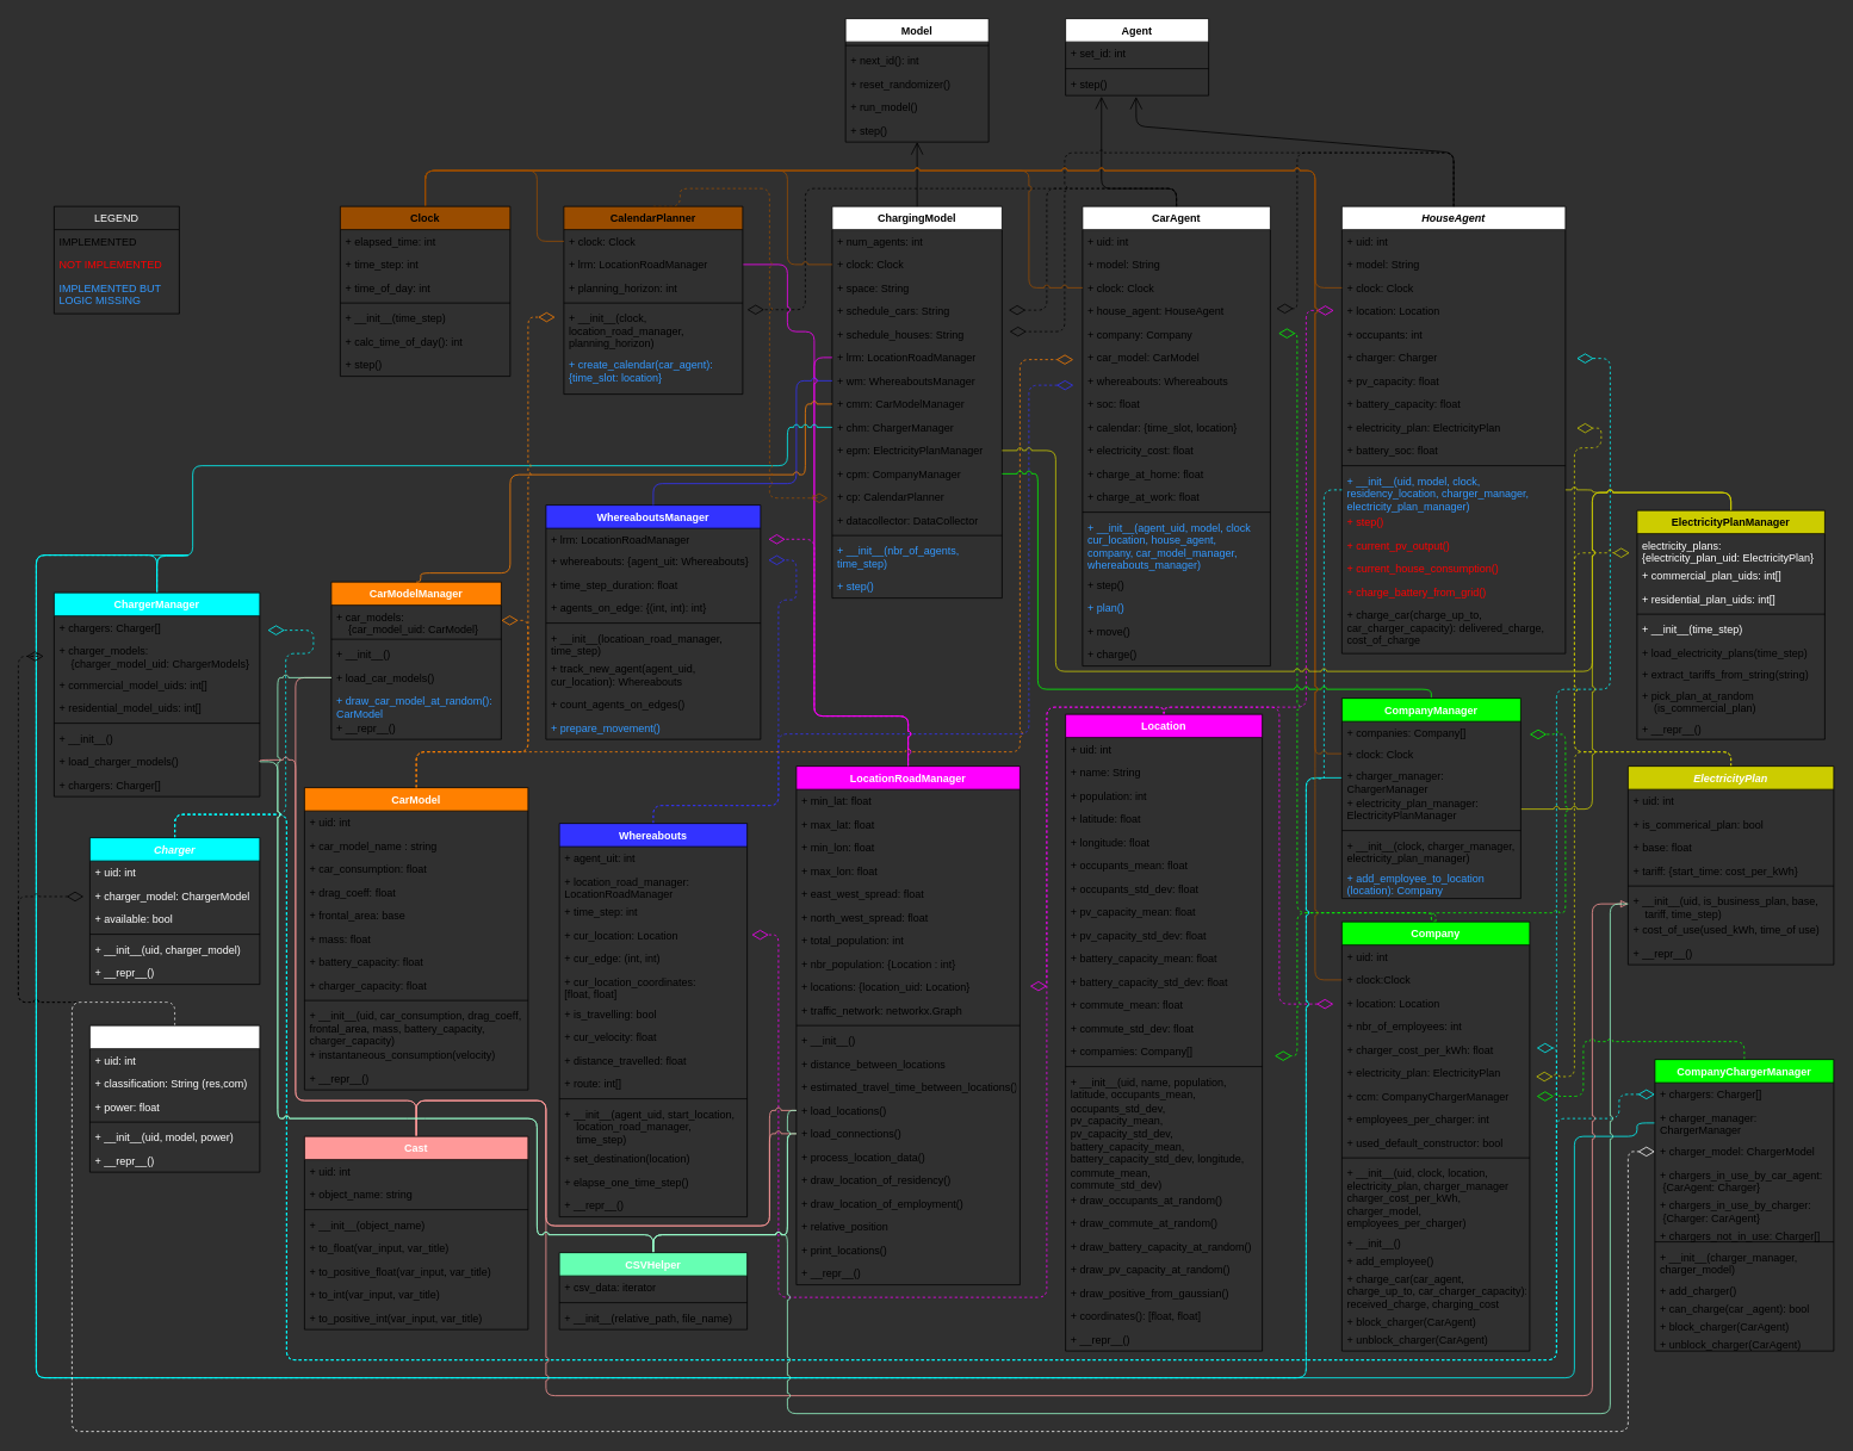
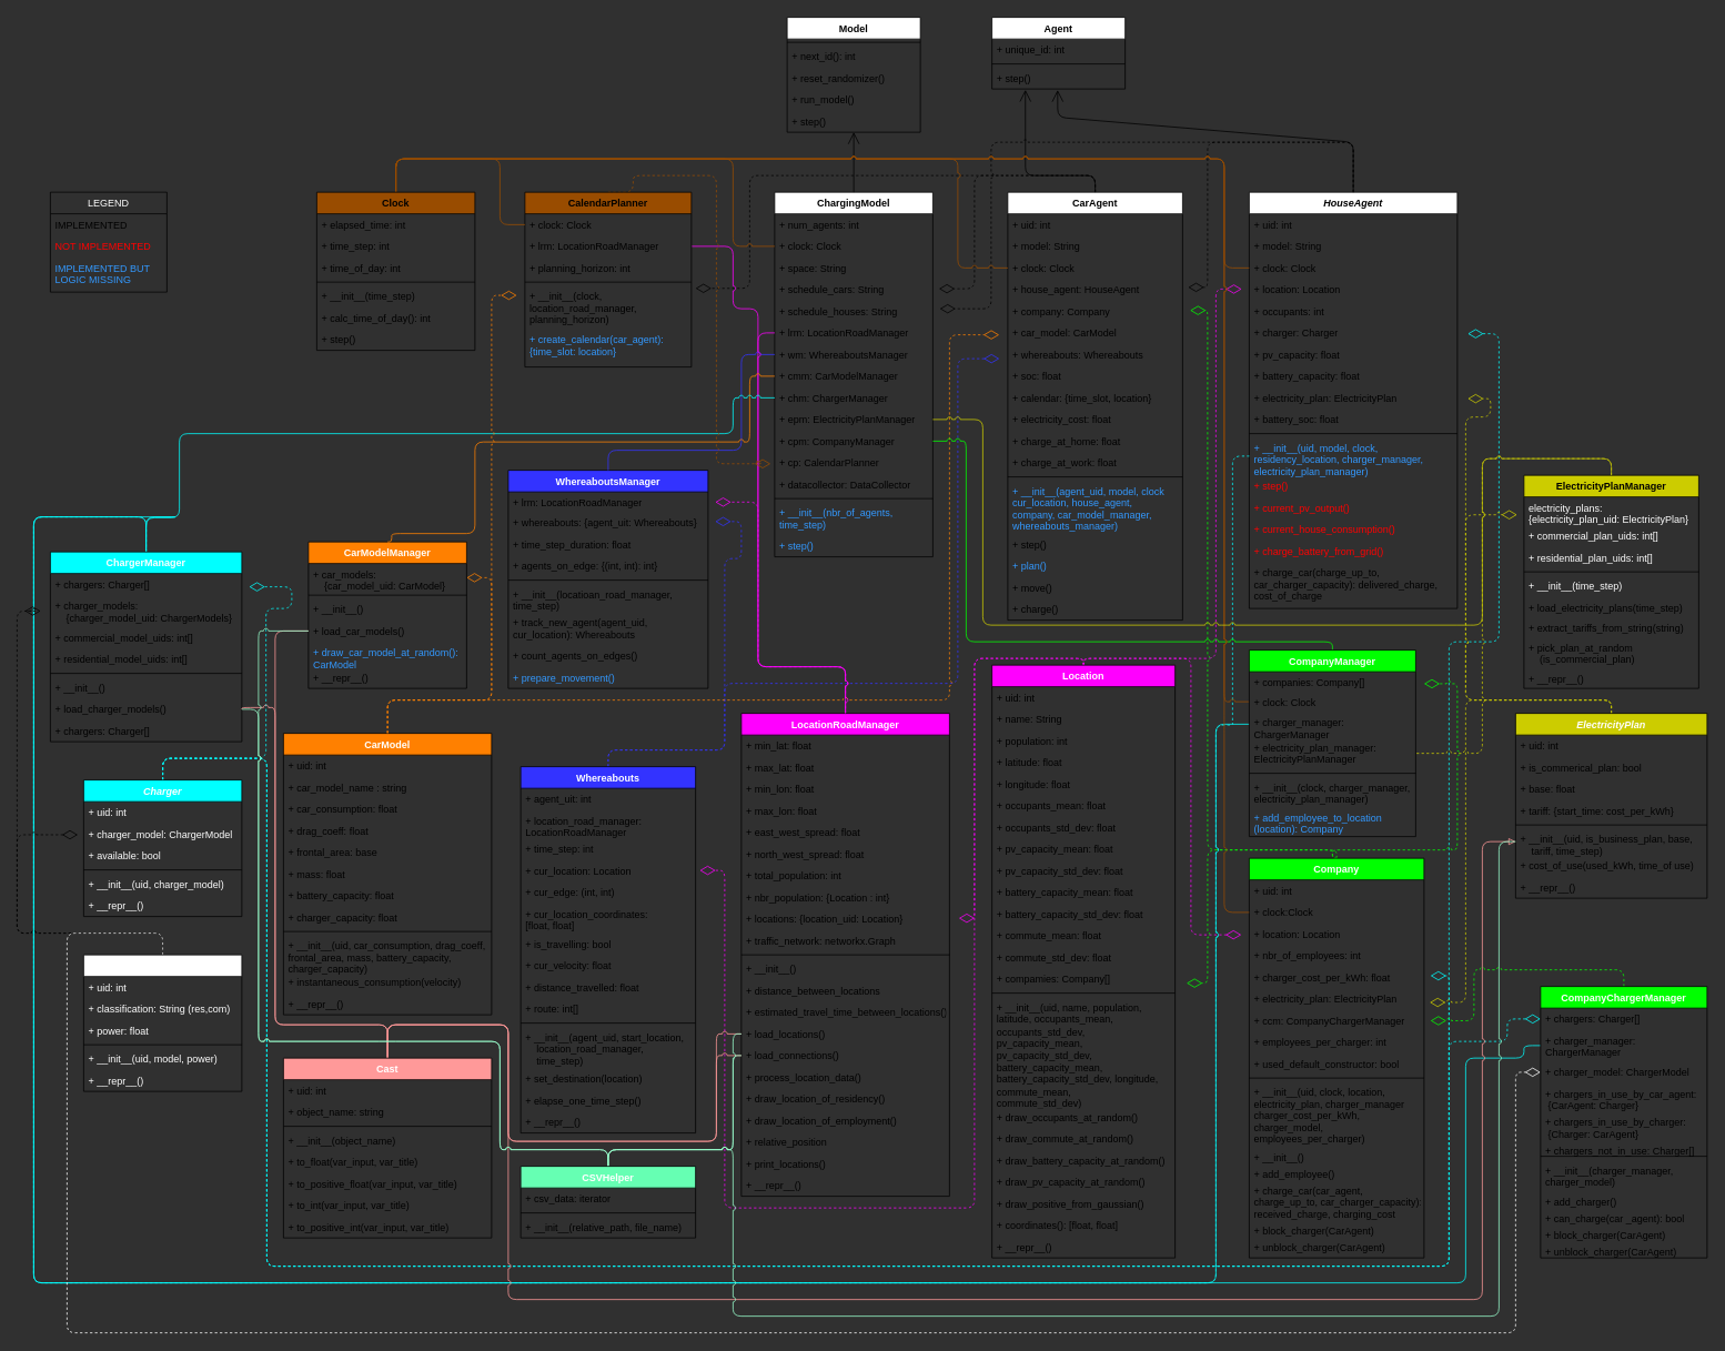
- <mxCell id="4" value="+ set_id: int" style="text;strokeColor=none;fillColor=none;align=left;verticalAlign=top;spacingLeft=4;spacingRight=4;overflow=hidden;rotatable=0;points=[[0,0.5],[1,0.5]];portConstraint=eastwest;" parent="3" vertex="1"><mxGeometry y="26" width="160" height="26" as="geometry" /></mxCell>
+ <mxCell id="4" value="+ unique_id: int" style="text;strokeColor=none;fillColor=none;align=left;verticalAlign=top;spacingLeft=4;spacingRight=4;overflow=hidden;rotatable=0;points=[[0,0.5],[1,0.5]];portConstraint=eastwest;" parent="3" vertex="1"><mxGeometry y="26" width="160" height="26" as="geometry" /></mxCell>
- <mxCell id="201" style="edgeStyle=orthogonalEdgeStyle;rounded=1;jumpStyle=arc;orthogonalLoop=1;jettySize=auto;html=1;exitX=0.5;exitY=0;exitDx=0;exitDy=0;entryX=1;entryY=0.5;entryDx=0;entryDy=0;endArrow=none;endFill=0;fontColor=#FF0000;strokeColor=#CCCC00;" parent="1" source="202" target="157" edge="1"><mxGeometry relative="1" as="geometry"><Array as="points"><mxPoint x="1935" y="550" /><mxPoint x="1780" y="550" /><mxPoint x="1780" y="547" /></Array></mxGeometry></mxCell>
- <mxCell id="200" style="edgeStyle=orthogonalEdgeStyle;rounded=1;jumpStyle=arc;orthogonalLoop=1;jettySize=auto;html=1;exitX=0.5;exitY=0;exitDx=0;exitDy=0;entryX=1;entryY=0.5;entryDx=0;entryDy=0;endArrow=none;endFill=0;endSize=16;strokeColor=#CCCC00;" parent="1" source="202" target="326" edge="1"><mxGeometry relative="1" as="geometry"><Array as="points"><mxPoint x="1935" y="550" /><mxPoint x="1780" y="550" /><mxPoint x="1780" y="904" /></Array></mxGeometry></mxCell>
+ <mxCell id="200" style="edgeStyle=orthogonalEdgeStyle;rounded=1;jumpStyle=arc;orthogonalLoop=1;jettySize=auto;html=1;exitX=0.5;exitY=0;exitDx=0;exitDy=0;entryX=1;entryY=0.5;entryDx=0;entryDy=0;endArrow=none;endFill=0;endSize=16;strokeColor=#CCCC00;dashed=1;" parent="1" source="202" target="326" edge="1"><mxGeometry relative="1" as="geometry"><Array as="points"><mxPoint x="1935" y="550" /><mxPoint x="1780" y="550" /><mxPoint x="1780" y="904" /></Array></mxGeometry></mxCell>
